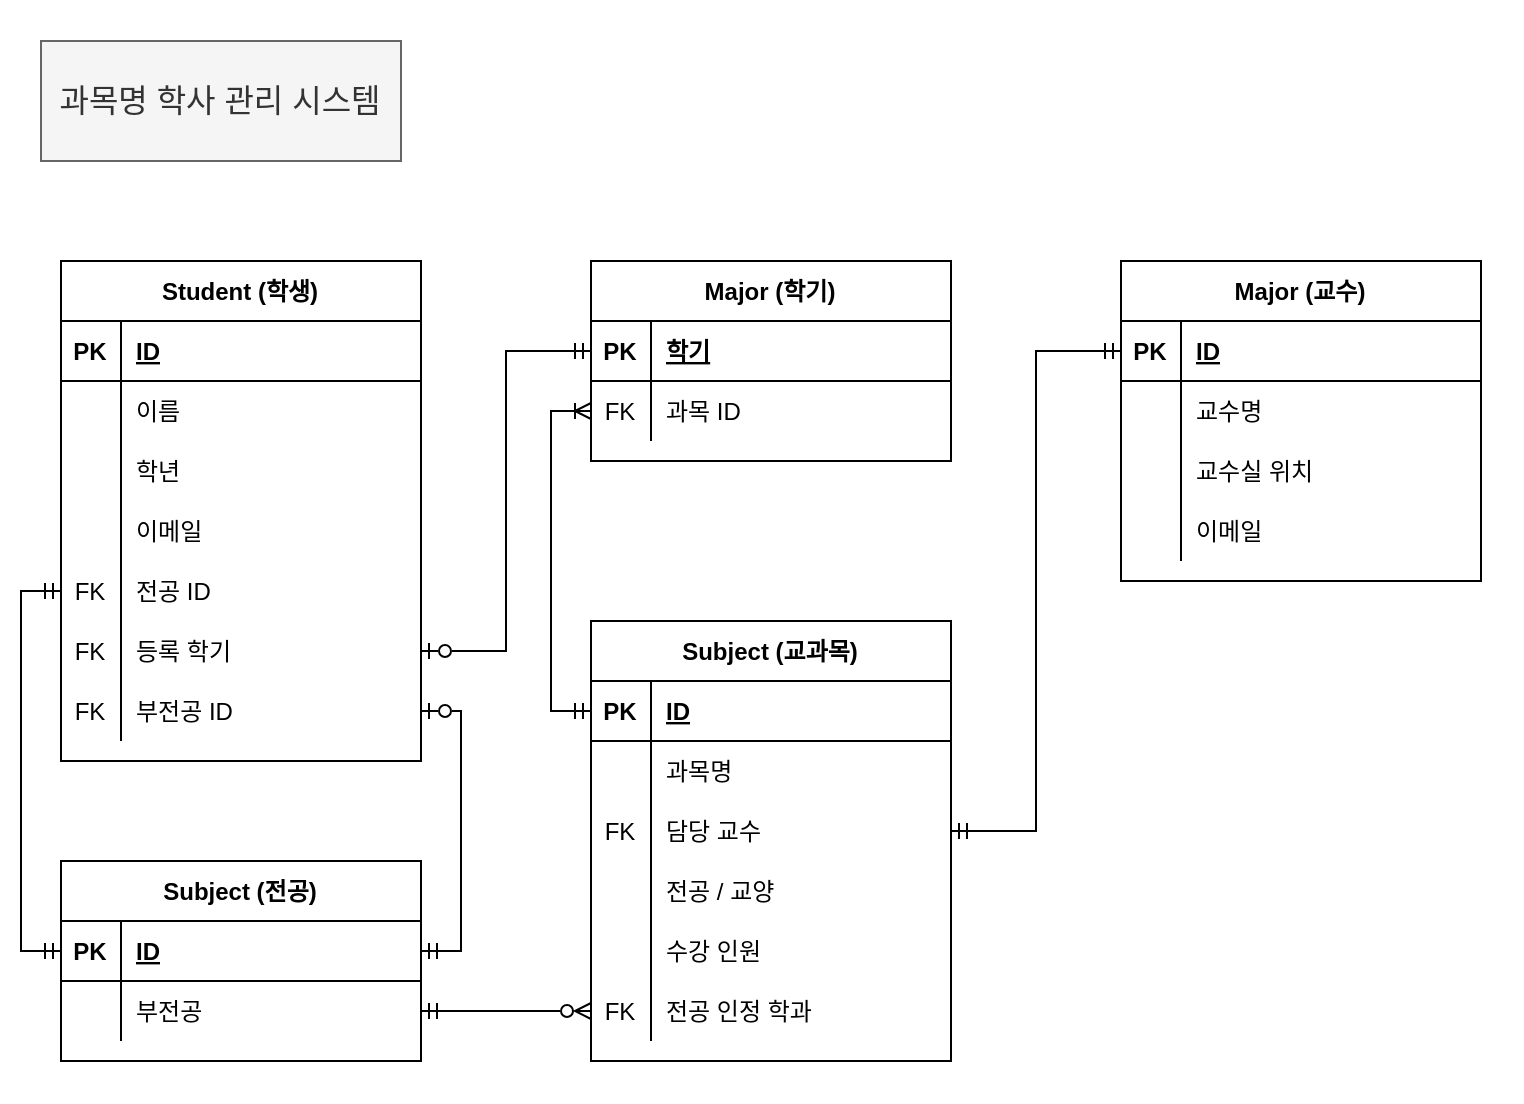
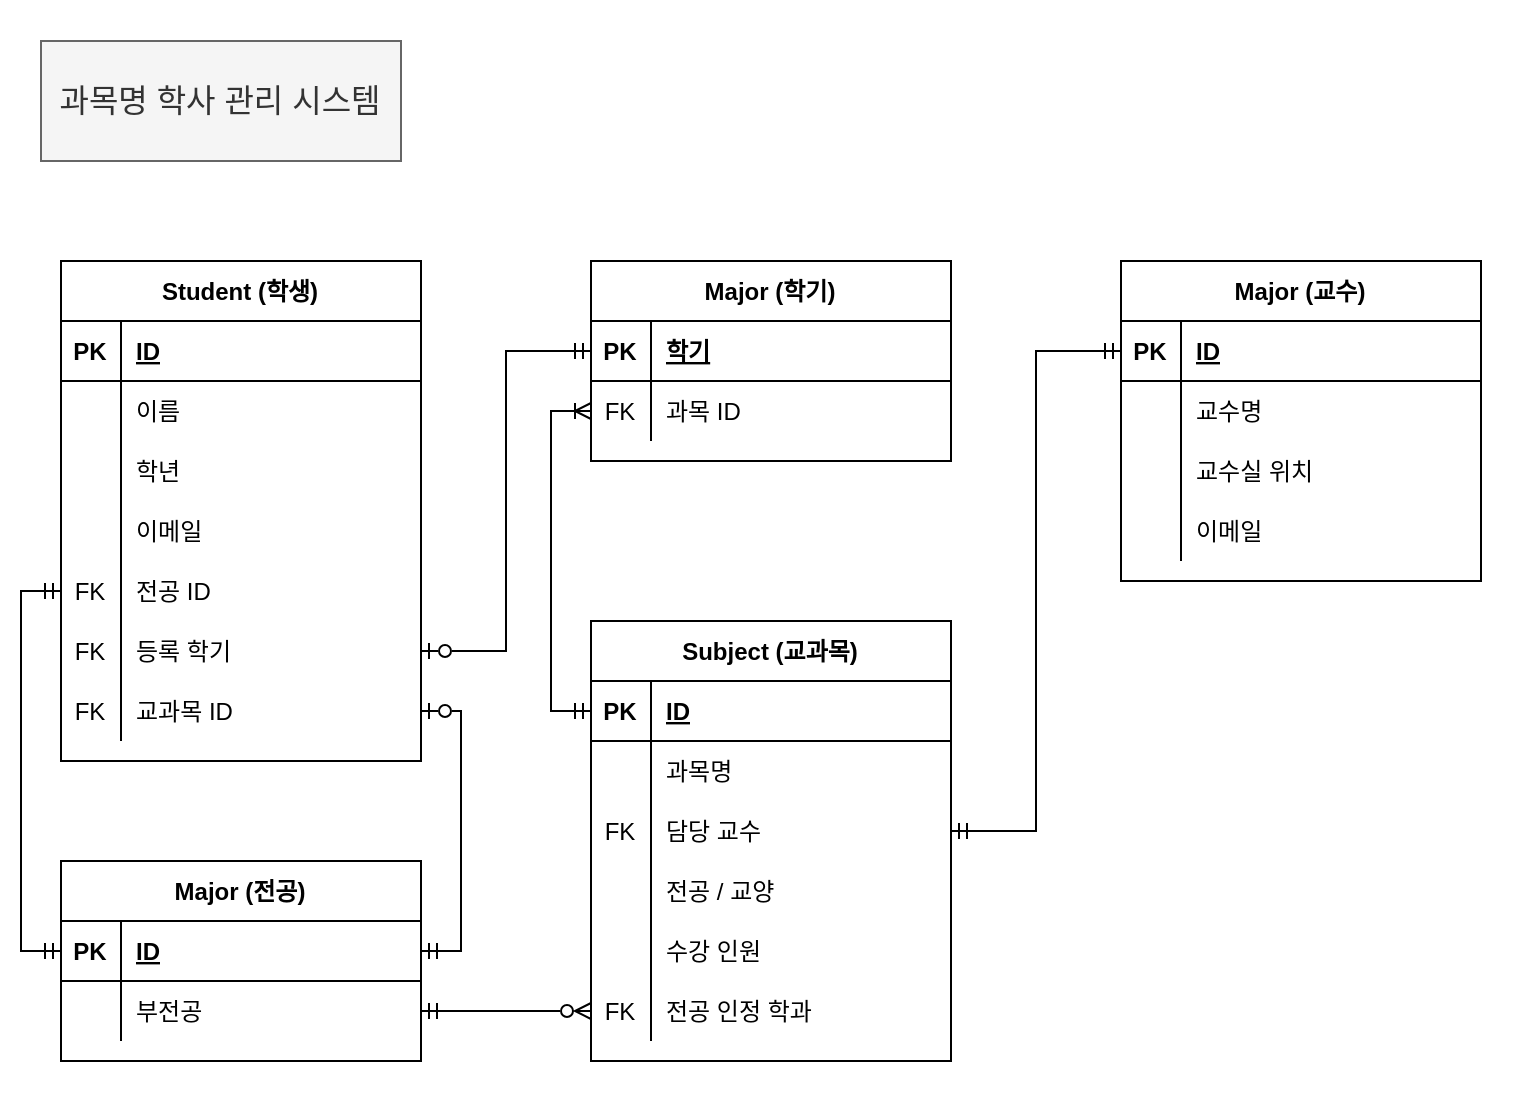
- <mxCell id="56" value="부전공 ID" style="shape=partialRectangle;connectable=0;fillColor=none;top=0;left=0;bottom=0;right=0;align=left;spacingLeft=6;overflow=hidden;" parent="54" vertex="1"><mxGeometry x="30" width="150" height="30" as="geometry"><mxRectangle width="150" height="30" as="alternateBounds" /></mxGeometry></mxCell>
+ <mxCell id="56" value="교과목 ID" style="shape=partialRectangle;connectable=0;fillColor=none;top=0;left=0;bottom=0;right=0;align=left;spacingLeft=6;overflow=hidden;" parent="54" vertex="1"><mxGeometry x="30" width="150" height="30" as="geometry"><mxRectangle width="150" height="30" as="alternateBounds" /></mxGeometry></mxCell>
- <mxCell id="9" value="Subject (전공)" style="shape=table;startSize=30;container=1;collapsible=1;childLayout=tableLayout;fixedRows=1;rowLines=0;fontStyle=1;align=center;resizeLast=1;" parent="1" vertex="1"><mxGeometry x="30" y="430" width="180" height="100" as="geometry" /></mxCell>
+ <mxCell id="9" value="Major (전공)" style="shape=table;startSize=30;container=1;collapsible=1;childLayout=tableLayout;fixedRows=1;rowLines=0;fontStyle=1;align=center;resizeLast=1;" parent="1" vertex="1"><mxGeometry x="30" y="430" width="180" height="100" as="geometry" /></mxCell>
